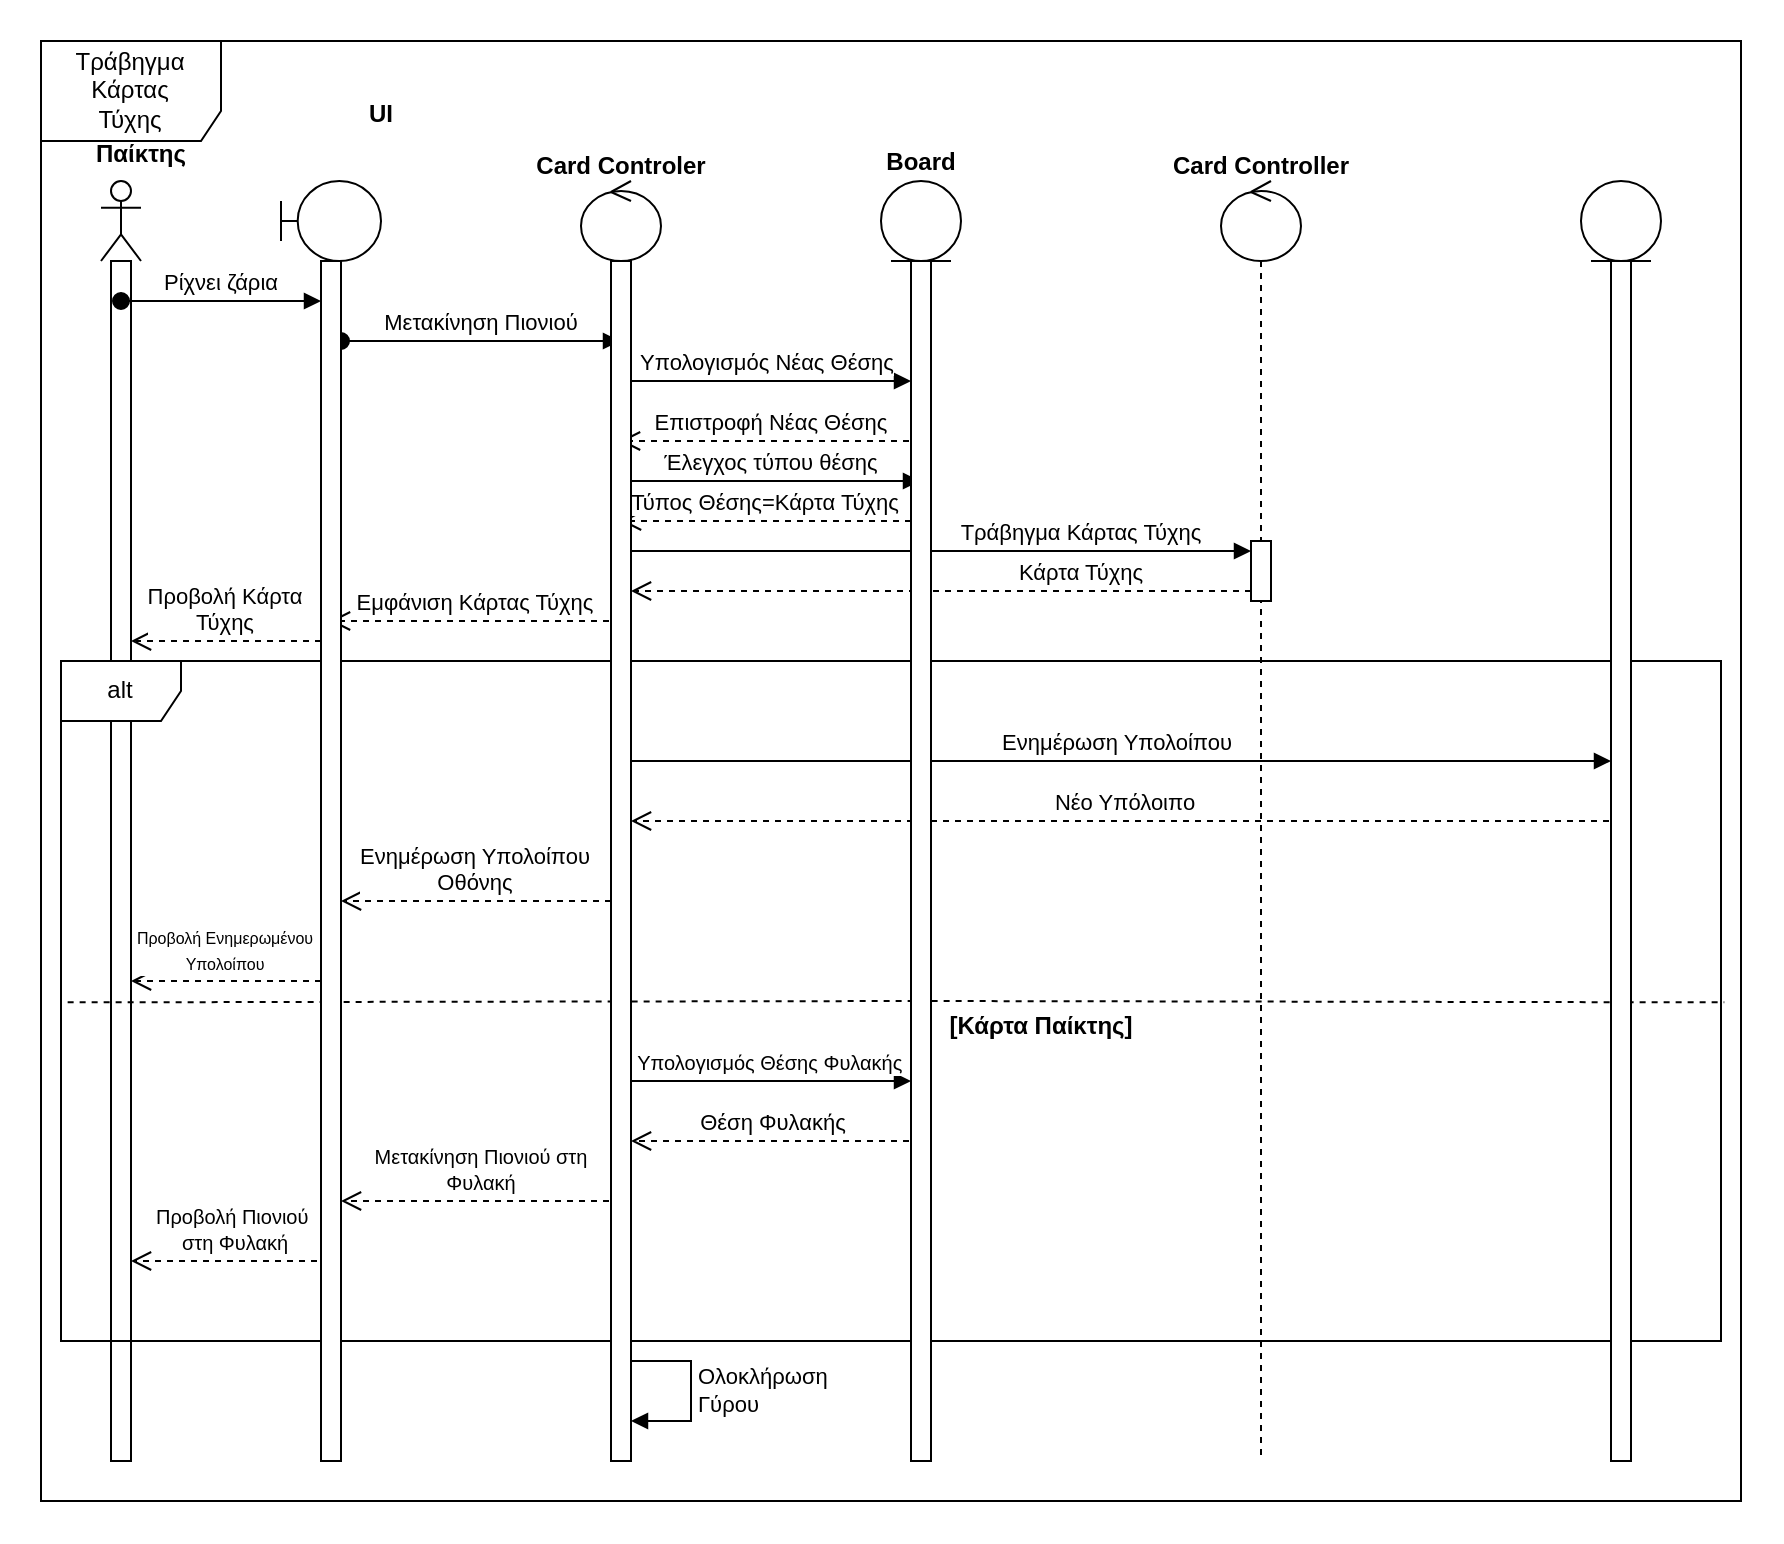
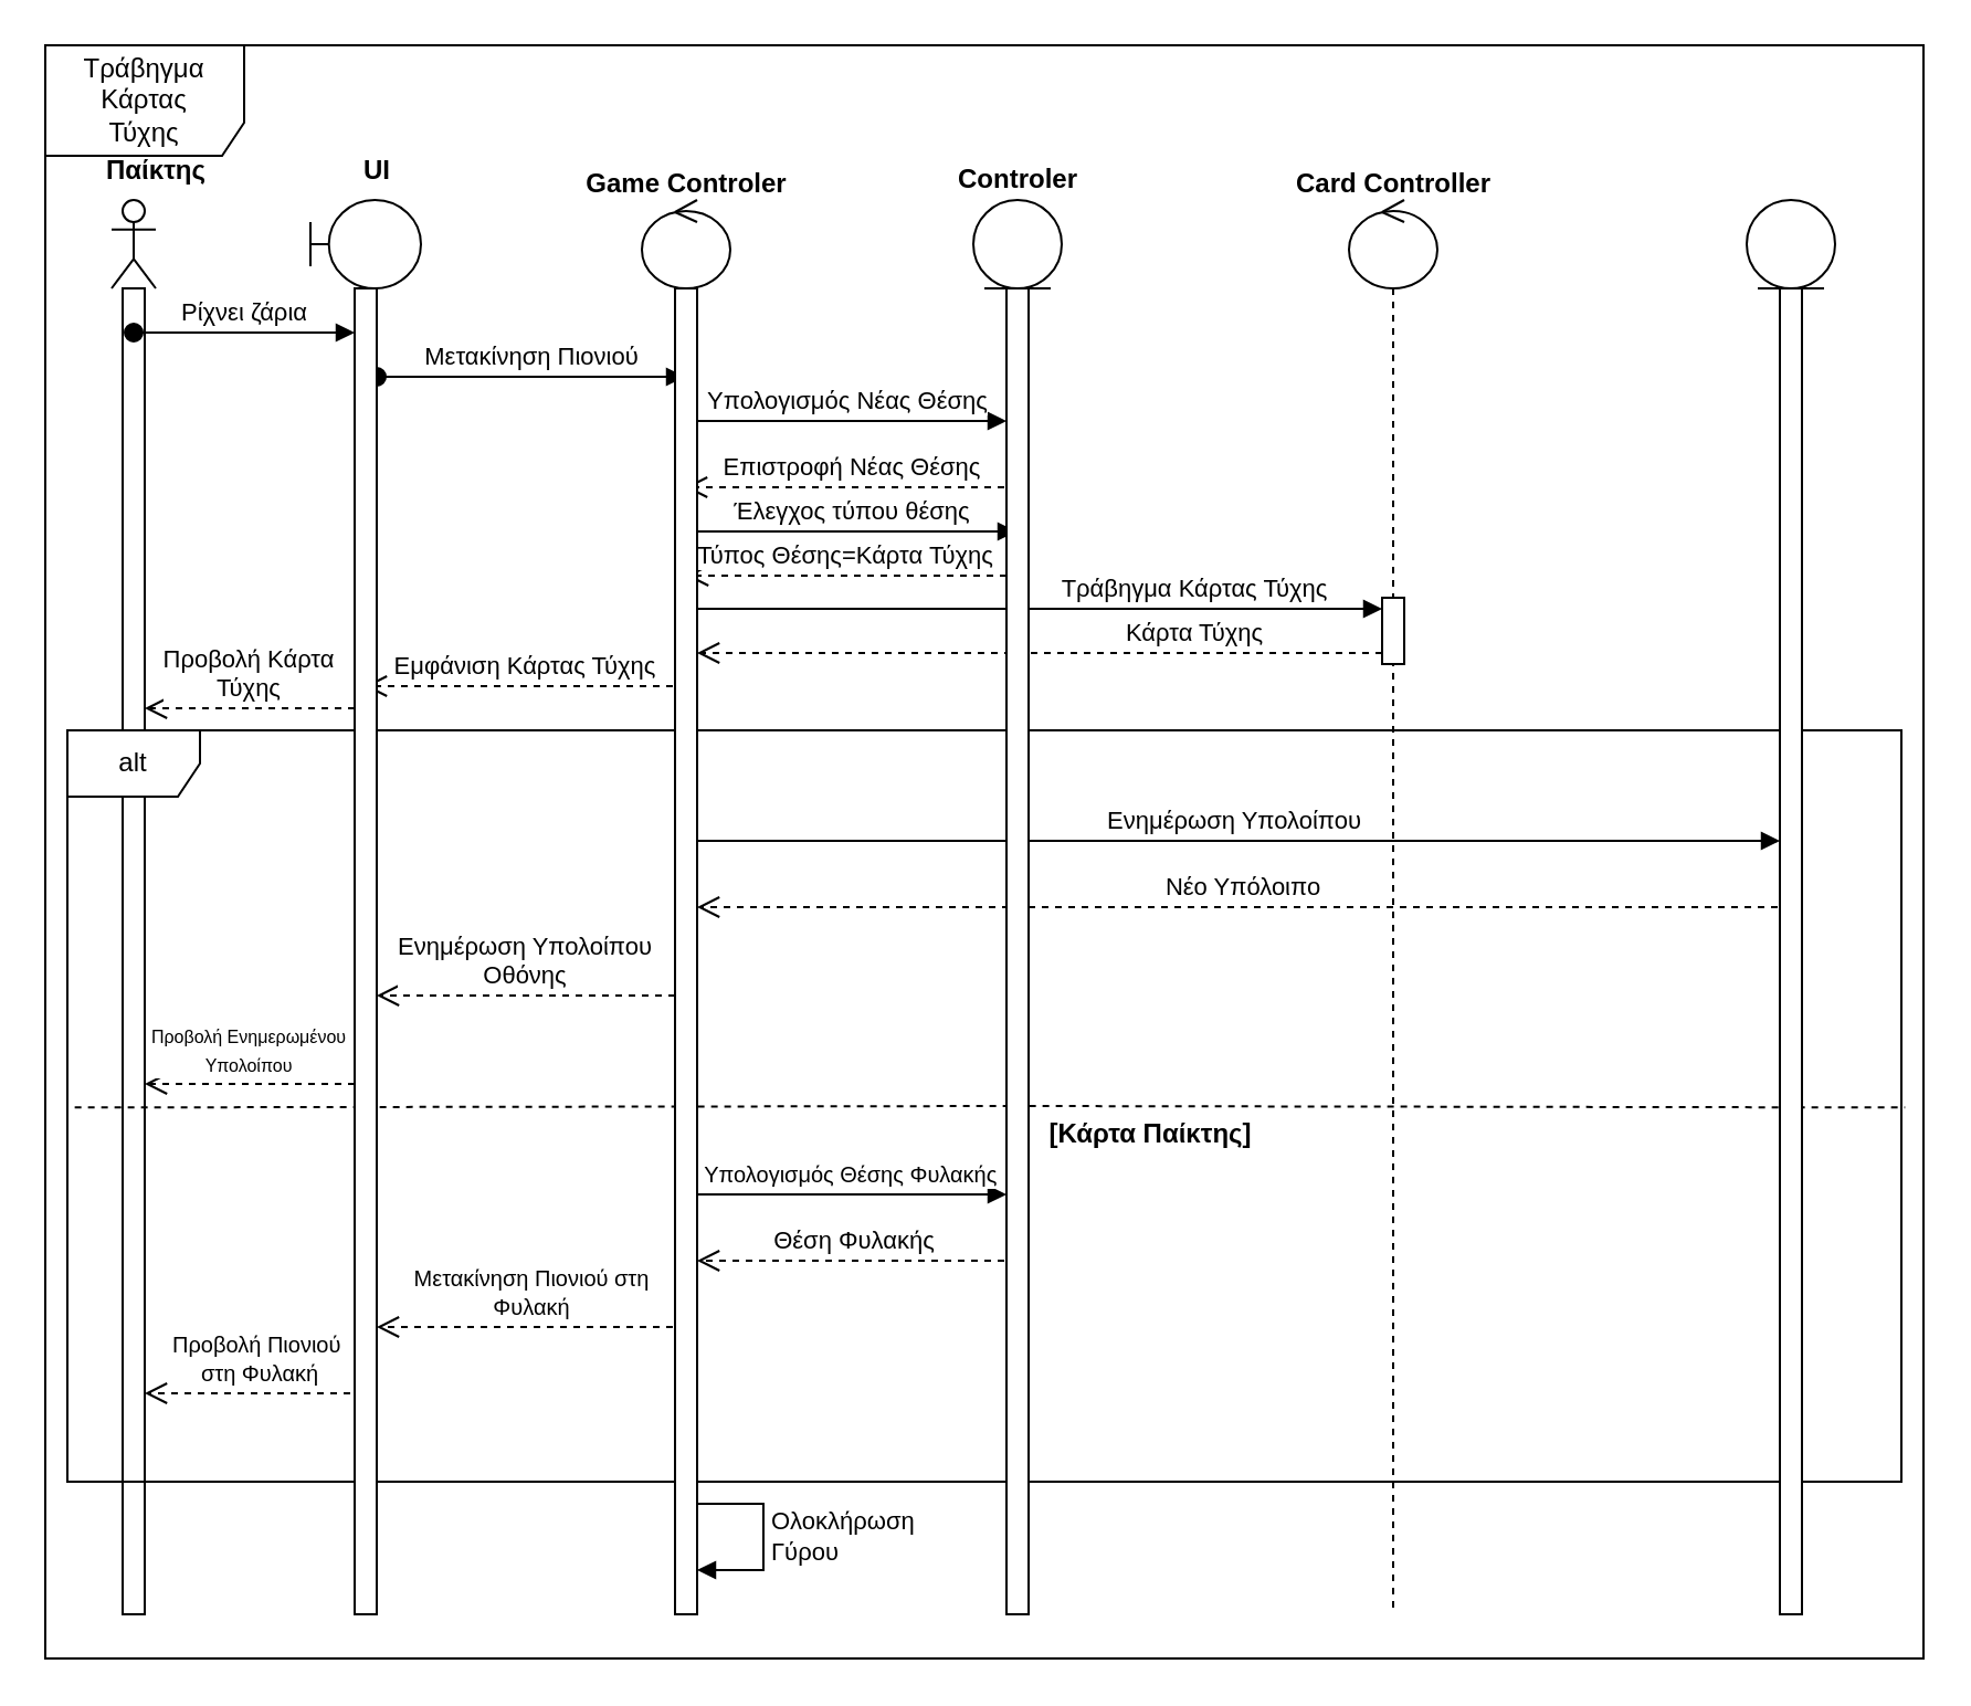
- <mxCell id="31" value="UI" style="text;align=center;fontStyle=1;verticalAlign=middle;spacingLeft=3;spacingRight=3;strokeColor=none;rotatable=0;points=[[0,0.5],[1,0.5]];portConstraint=eastwest;html=1;" vertex="1" parent="1"><mxGeometry x="150" y="44" width="80" height="26" as="geometry" /></mxCell>
+ <mxCell id="31" value="UI" style="text;align=center;fontStyle=1;verticalAlign=middle;spacingLeft=3;spacingRight=3;strokeColor=none;rotatable=0;points=[[0,0.5],[1,0.5]];portConstraint=eastwest;html=1;" vertex="1" parent="1"><mxGeometry x="130" y="64" width="80" height="26" as="geometry" /></mxCell>
- <mxCell id="42" value="Board" style="text;align=center;fontStyle=1;verticalAlign=middle;spacingLeft=3;spacingRight=3;strokeColor=none;rotatable=0;points=[[0,0.5],[1,0.5]];portConstraint=eastwest;html=1;" vertex="1" parent="1"><mxGeometry x="420" y="66" width="80" height="30" as="geometry" /></mxCell>
+ <mxCell id="42" value="Controler" style="text;align=center;fontStyle=1;verticalAlign=middle;spacingLeft=3;spacingRight=3;strokeColor=none;rotatable=0;points=[[0,0.5],[1,0.5]];portConstraint=eastwest;html=1;" vertex="1" parent="1"><mxGeometry x="420" y="66" width="80" height="30" as="geometry" /></mxCell>
- <mxCell id="34" value="Card Controler" style="text;align=center;fontStyle=1;verticalAlign=middle;spacingLeft=3;spacingRight=3;strokeColor=none;rotatable=0;points=[[0,0.5],[1,0.5]];portConstraint=eastwest;html=1;" vertex="1" parent="1"><mxGeometry x="270" y="70" width="80" height="26" as="geometry" /></mxCell>
+ <mxCell id="34" value="Game Controler" style="text;align=center;fontStyle=1;verticalAlign=middle;spacingLeft=3;spacingRight=3;strokeColor=none;rotatable=0;points=[[0,0.5],[1,0.5]];portConstraint=eastwest;html=1;" vertex="1" parent="1"><mxGeometry x="270" y="70" width="80" height="26" as="geometry" /></mxCell>
